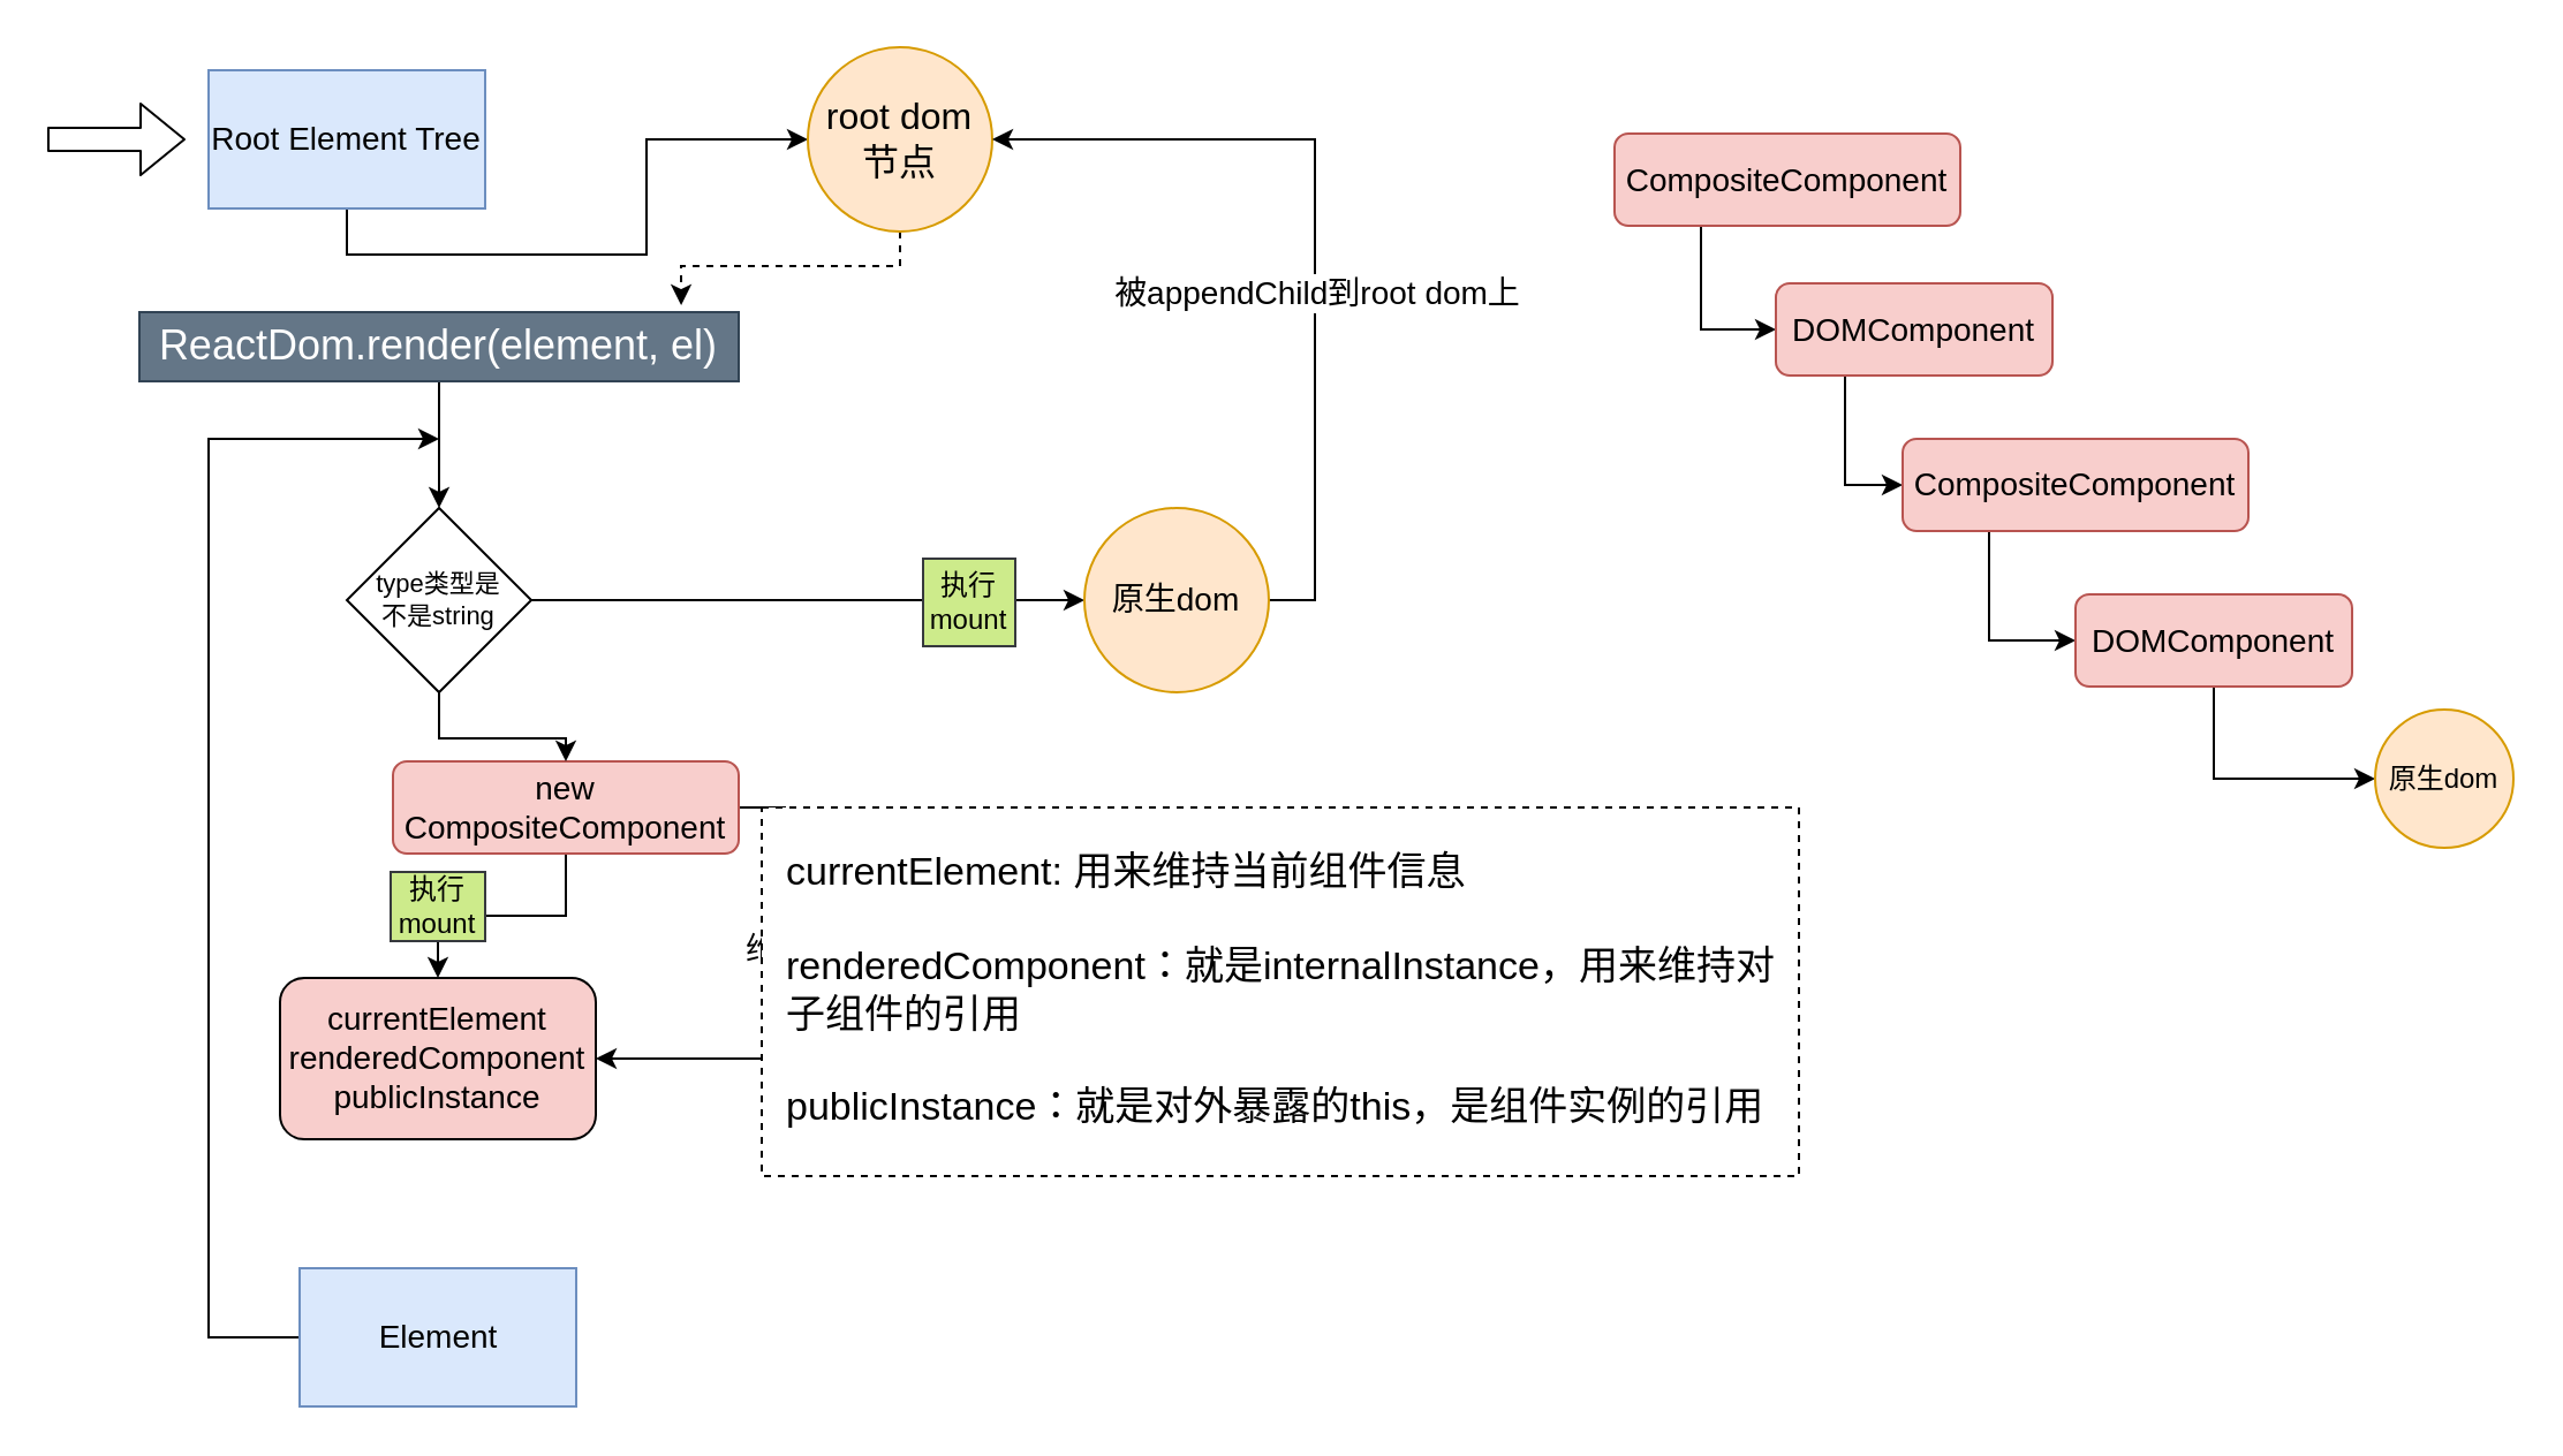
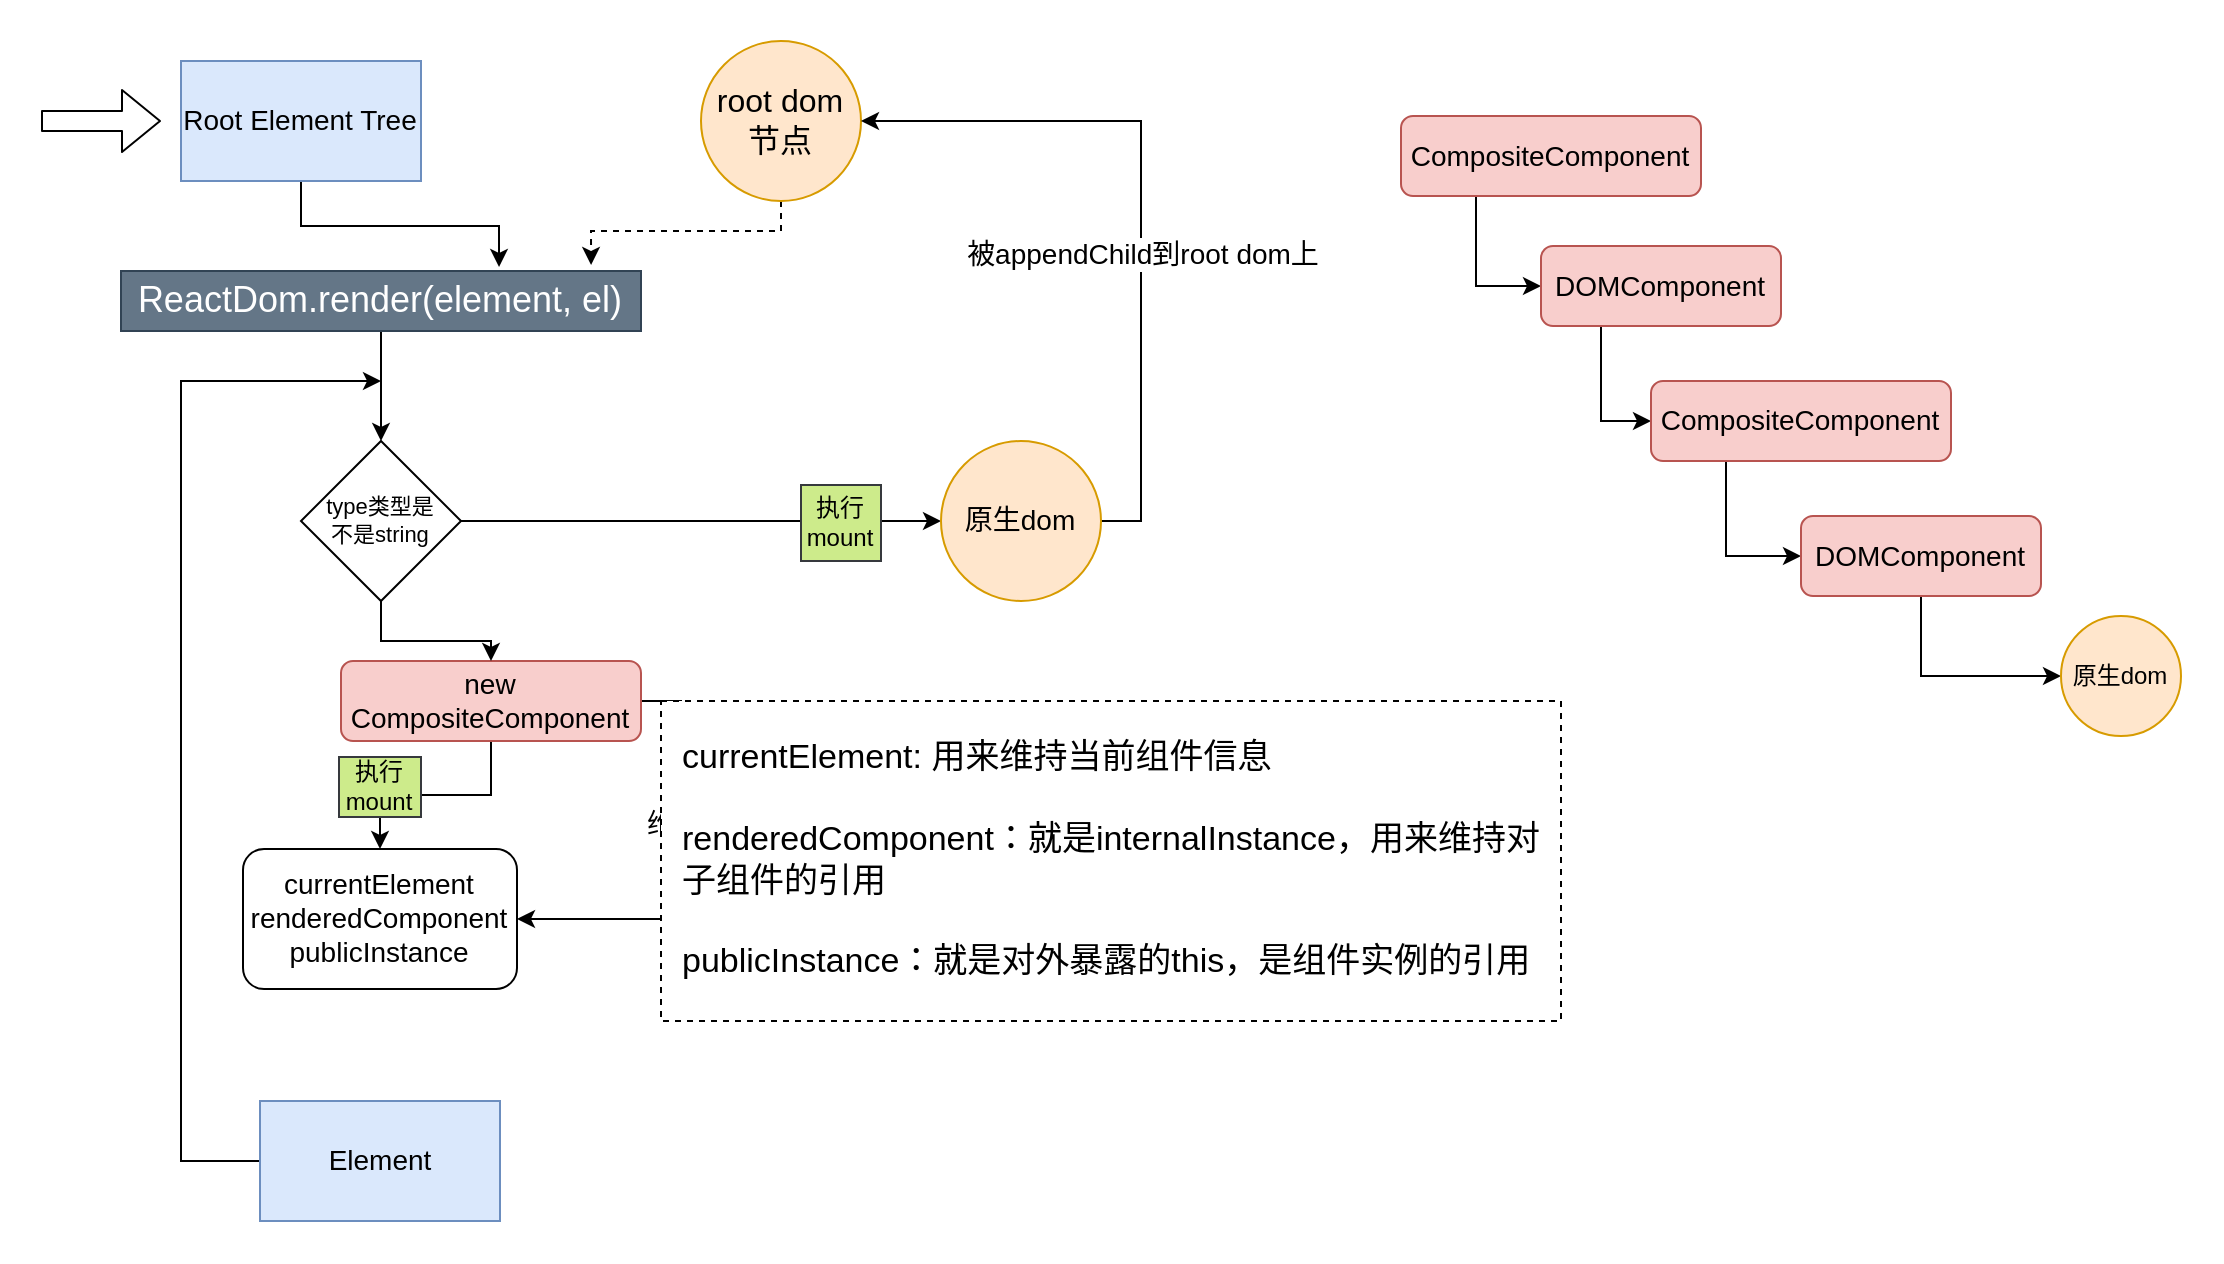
- <mxCell id="2" style="edgeStyle=orthogonalEdgeStyle;rounded=0;orthogonalLoop=1;jettySize=auto;html=1;exitX=0.5;exitY=1;exitDx=0;exitDy=0;fontSize=18;" edge="1" parent="1" source="3" target="7"><mxGeometry relative="1" as="geometry" /></mxCell>
+ <mxCell id="2" style="edgeStyle=orthogonalEdgeStyle;rounded=0;orthogonalLoop=1;jettySize=auto;html=1;exitX=0.5;exitY=1;exitDx=0;exitDy=0;entryX=0.727;entryY=-0.067;entryDx=0;entryDy=0;entryPerimeter=0;fontSize=18;" edge="1" parent="1" source="3" target="5"><mxGeometry relative="1" as="geometry" /></mxCell>
- <mxCell id="13" value="currentElement&lt;br&gt;renderedComponent&lt;br&gt;publicInstance&lt;br&gt;" style="rounded=1;whiteSpace=wrap;html=1;fontSize=14;fillColor=#f8cecc;" vertex="1" parent="1"><mxGeometry x="121" y="424" width="137" height="70" as="geometry" /></mxCell>
+ <mxCell id="13" value="currentElement&lt;br&gt;renderedComponent&lt;br&gt;publicInstance&lt;br&gt;" style="rounded=1;whiteSpace=wrap;html=1;fontSize=14;" vertex="1" parent="1"><mxGeometry x="121" y="424" width="137" height="70" as="geometry" /></mxCell>
